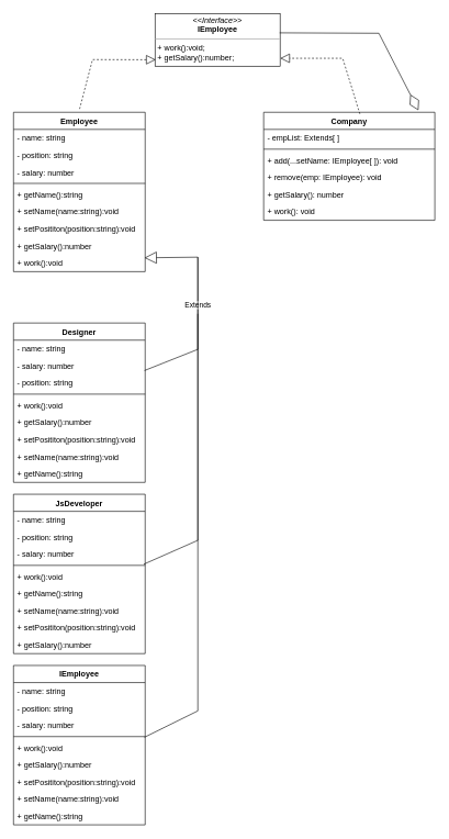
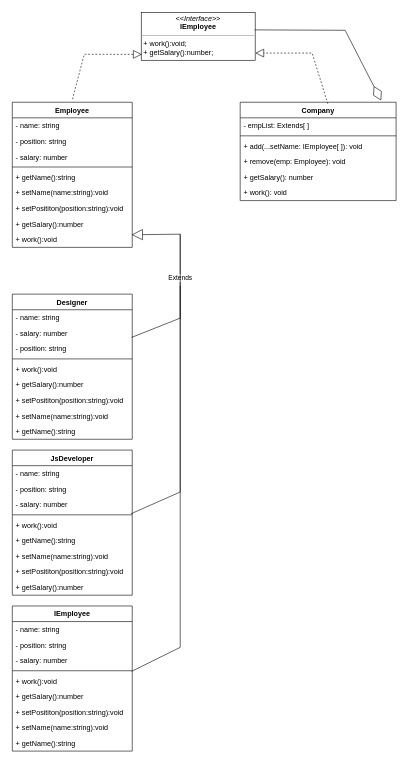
- <mxCell id="17" value="+ remove(emp: IEmployee): void" style="text;strokeColor=none;fillColor=none;align=left;verticalAlign=top;spacingLeft=4;spacingRight=4;overflow=hidden;rotatable=0;points=[[0,0.5],[1,0.5]];portConstraint=eastwest;" vertex="1" parent="13"><mxGeometry y="86" width="260" height="26" as="geometry" /></mxCell>
+ <mxCell id="17" value="+ remove(emp: Employee): void" style="text;strokeColor=none;fillColor=none;align=left;verticalAlign=top;spacingLeft=4;spacingRight=4;overflow=hidden;rotatable=0;points=[[0,0.5],[1,0.5]];portConstraint=eastwest;" vertex="1" parent="13"><mxGeometry y="86" width="260" height="26" as="geometry" /></mxCell>
